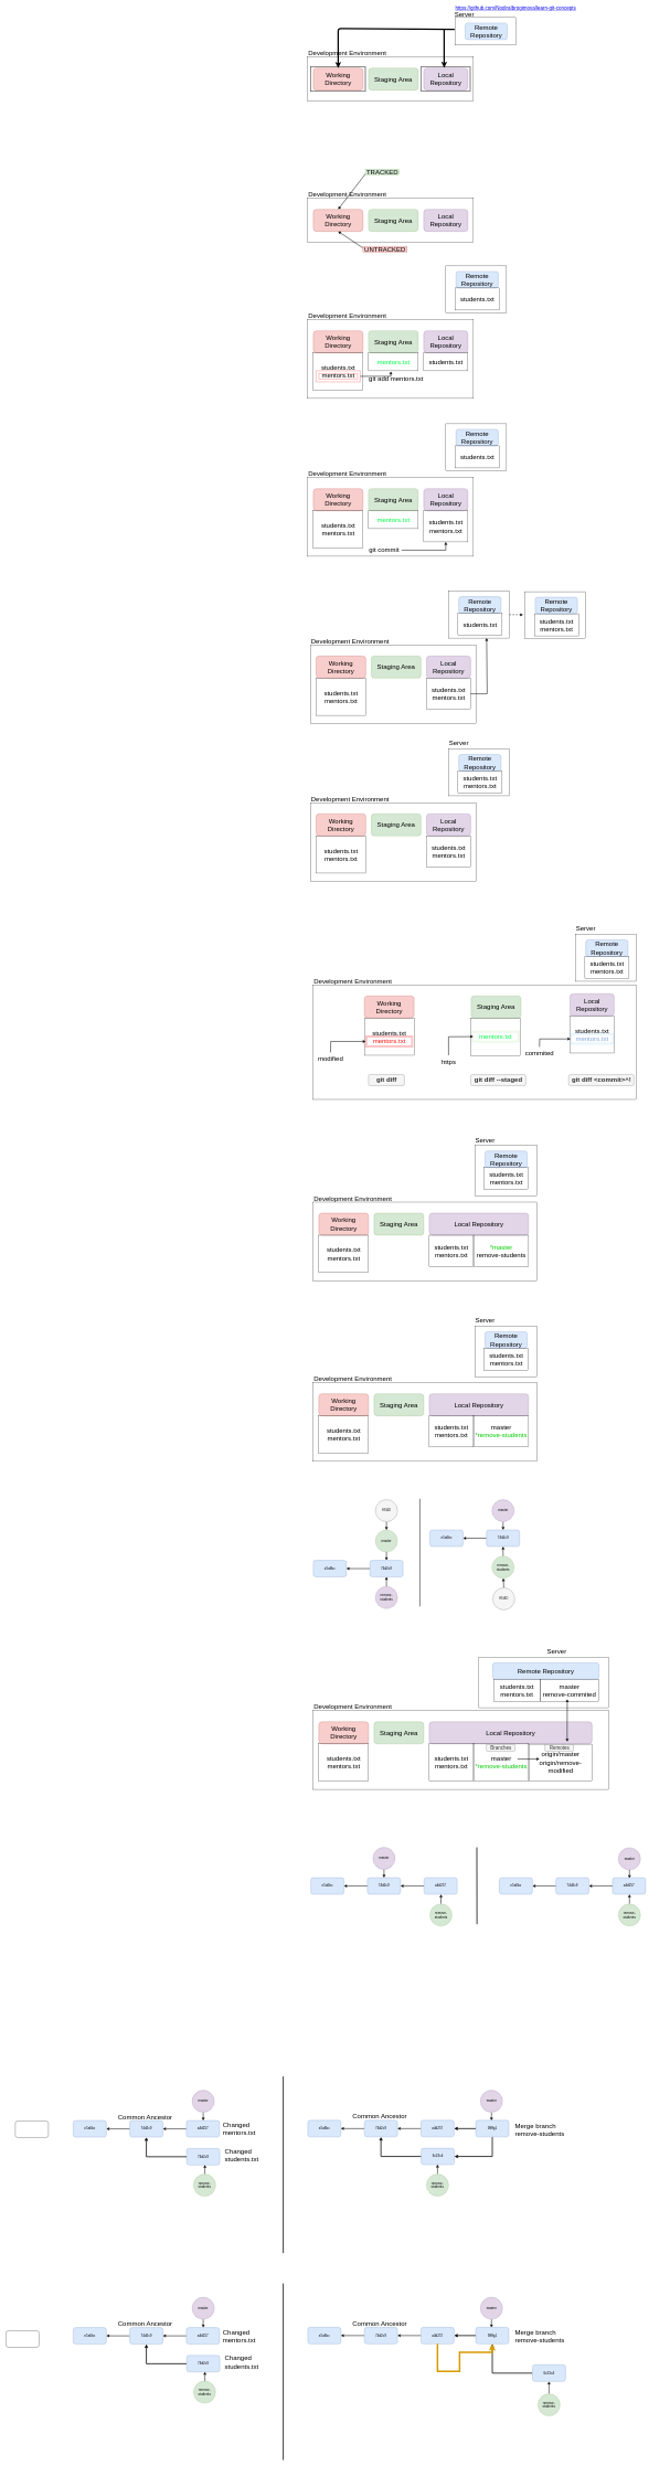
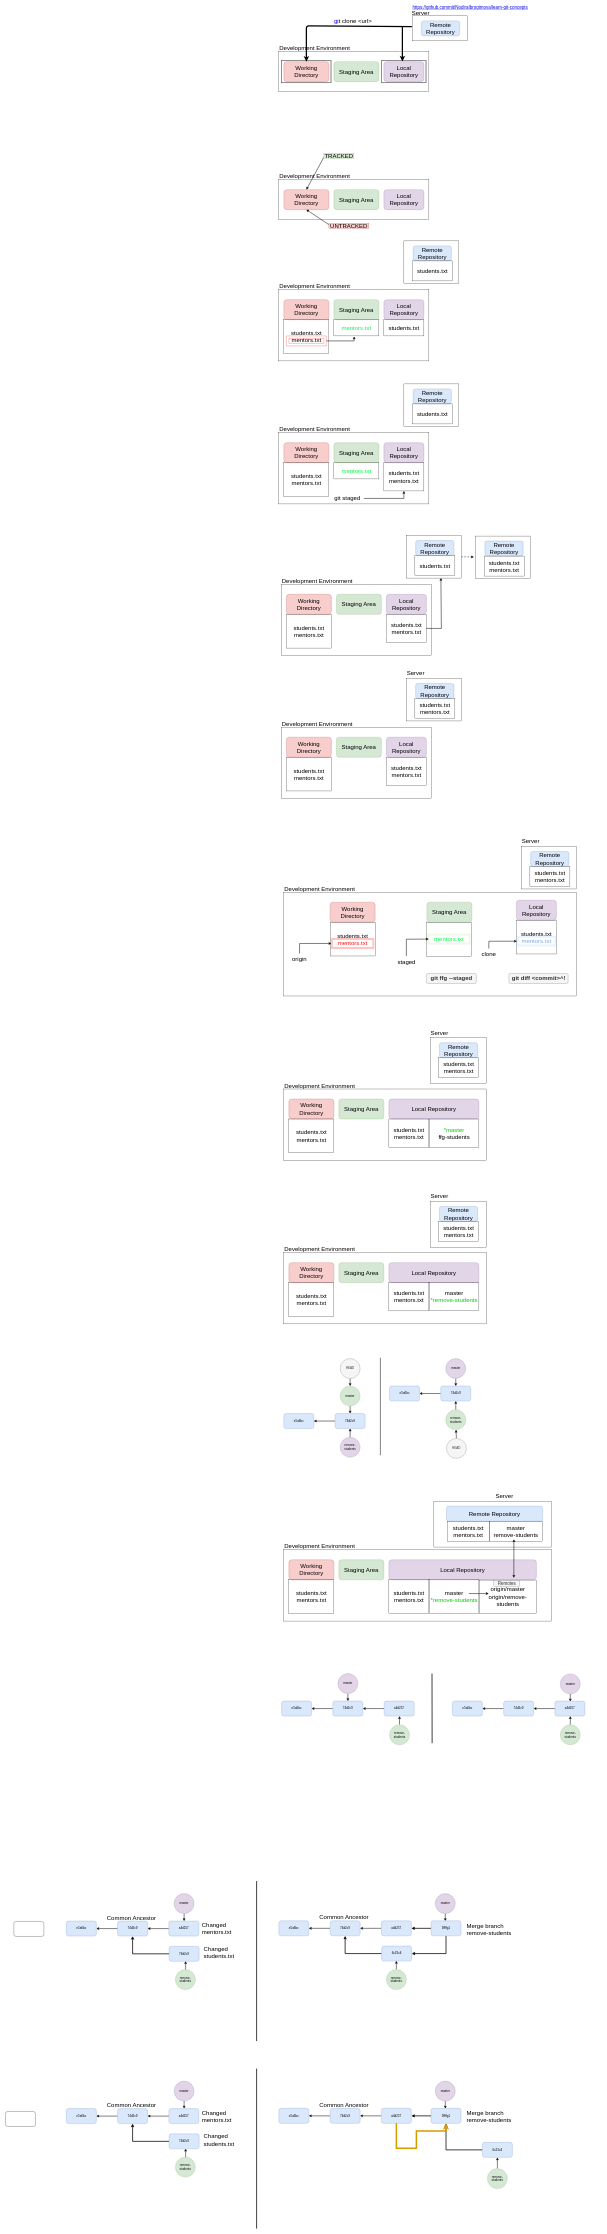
- <mxCell id="10" value="&lt;a href=&quot;https://github.com/NodiraIbrogimova/learn-git-concepts&quot;&gt;&lt;font style=&quot;font-size: 18px&quot;&gt;https://github.com/NodiraIbrogimova/learn-git-concepts&lt;/font&gt;&lt;/a&gt;" style="text;html=1;strokeColor=none;fillColor=none;align=left;verticalAlign=middle;whiteSpace=wrap;rounded=0;" parent="1" vertex="1"><mxGeometry x="1647" y="20" width="734" height="20" as="geometry" /></mxCell>
+ <mxCell id="10" value="&lt;a href=&quot;https://github.com/NodiraIbrogimova/learn-git-concepts&quot;&gt;&lt;font style=&quot;font-size: 18px&quot;&gt;https://github.commit/NodiraIbrogimova/learn-git-concepts&lt;/font&gt;&lt;/a&gt;" style="text;html=1;strokeColor=none;fillColor=none;align=left;verticalAlign=middle;whiteSpace=wrap;rounded=0;" parent="1" vertex="1"><mxGeometry x="1647" y="20" width="734" height="20" as="geometry" /></mxCell>
+ <mxCell id="13" value="&lt;font style=&quot;font-size: 24px&quot;&gt;&lt;a href=&quot;https://github.com/NodiraIbrogimova/learn-git-concepts&quot;&gt;g&lt;/a&gt;it clone &amp;lt;url&amp;gt;&lt;/font&gt;" style="text;html=1;strokeColor=none;fillColor=none;align=left;verticalAlign=middle;whiteSpace=wrap;rounded=0;" parent="1" vertex="1"><mxGeometry x="1333" y="73" width="181" height="20" as="geometry" /></mxCell>
- <mxCell id="22" value="&lt;font style=&quot;font-size: 24px&quot;&gt;TRACKED&lt;/font&gt;" style="text;html=1;strokeColor=#82b366;fillColor=#d5e8d4;align=center;verticalAlign=middle;whiteSpace=wrap;rounded=0;" parent="1" vertex="1"><mxGeometry x="1324" y="613" width="120" height="20" as="geometry" /></mxCell>
+ <mxCell id="22" value="&lt;font style=&quot;font-size: 24px&quot;&gt;TRACKED&lt;/font&gt;" style="text;html=1;strokeColor=#82b366;fillColor=#d5e8d4;align=center;verticalAlign=middle;whiteSpace=wrap;rounded=0;" parent="1" vertex="1"><mxGeometry x="1294" y="613" width="120" height="20" as="geometry" /></mxCell>
- <mxCell id="38" value="&lt;font style=&quot;font-size: 24px&quot;&gt;git add mentors.txt&lt;/font&gt;" style="text;html=1;strokeColor=none;fillColor=none;align=center;verticalAlign=middle;whiteSpace=wrap;rounded=0;" parent="1" vertex="1"><mxGeometry x="1324" y="1363" width="220" height="20" as="geometry" /></mxCell>
- <mxCell id="51" value="&lt;font style=&quot;font-size: 24px&quot;&gt;git commit&lt;/font&gt;" style="text;html=1;strokeColor=none;fillColor=none;align=left;verticalAlign=middle;whiteSpace=wrap;rounded=0;" parent="1" vertex="1"><mxGeometry x="1334" y="1978" width="120" height="30" as="geometry" /></mxCell>
+ <mxCell id="51" value="&lt;font style=&quot;font-size: 24px&quot;&gt;git staged&lt;/font&gt;" style="text;html=1;strokeColor=none;fillColor=none;align=left;verticalAlign=middle;whiteSpace=wrap;rounded=0;" parent="1" vertex="1"><mxGeometry x="1334" y="1978" width="120" height="30" as="geometry" /></mxCell>
- <mxCell id="98" value="&lt;font style=&quot;font-size: 24px&quot;&gt;commited&lt;/font&gt;" style="text;html=1;strokeColor=none;fillColor=none;align=center;verticalAlign=middle;whiteSpace=wrap;rounded=0;fontSize=30;" parent="1" vertex="1"><mxGeometry x="1896" y="3793" width="115" height="40" as="geometry" /></mxCell>
+ <mxCell id="98" value="&lt;font style=&quot;font-size: 24px&quot;&gt;clone&lt;/font&gt;" style="text;html=1;strokeColor=none;fillColor=none;align=center;verticalAlign=middle;whiteSpace=wrap;rounded=0;fontSize=30;" parent="1" vertex="1"><mxGeometry x="1896" y="3793" width="115" height="40" as="geometry" /></mxCell>
- <mxCell id="90" value="&lt;font style=&quot;font-size: 24px&quot;&gt;modified&lt;/font&gt;" style="text;html=1;strokeColor=none;fillColor=none;align=center;verticalAlign=middle;whiteSpace=wrap;rounded=0;fontSize=30;" parent="1" vertex="1"><mxGeometry x="1139" y="3813" width="115" height="40" as="geometry" /></mxCell>
+ <mxCell id="90" value="&lt;font style=&quot;font-size: 24px&quot;&gt;origin&lt;/font&gt;" style="text;html=1;strokeColor=none;fillColor=none;align=center;verticalAlign=middle;whiteSpace=wrap;rounded=0;fontSize=30;" parent="1" vertex="1"><mxGeometry x="1139" y="3813" width="115" height="40" as="geometry" /></mxCell>
- <mxCell id="95" value="&lt;font style=&quot;font-size: 24px&quot;&gt;https&lt;/font&gt;" style="text;html=1;strokeColor=none;fillColor=none;align=center;verticalAlign=middle;whiteSpace=wrap;rounded=0;fontSize=30;" parent="1" vertex="1"><mxGeometry x="1566.5" y="3823" width="115" height="40" as="geometry" /></mxCell>
+ <mxCell id="95" value="&lt;font style=&quot;font-size: 24px&quot;&gt;staged&lt;/font&gt;" style="text;html=1;strokeColor=none;fillColor=none;align=center;verticalAlign=middle;whiteSpace=wrap;rounded=0;fontSize=30;" parent="1" vertex="1"><mxGeometry x="1566.5" y="3823" width="115" height="40" as="geometry" /></mxCell>
- <mxCell id="99" value="git diff" style="text;strokeColor=#666666;fillColor=#f5f5f5;html=1;fontSize=24;fontStyle=1;verticalAlign=middle;align=center;rounded=1;fontColor=#333333;" parent="1" vertex="1"><mxGeometry x="1334" y="3893" width="130" height="40" as="geometry" /></mxCell>
- <mxCell id="100" value="git diff --staged" style="text;strokeColor=#666666;fillColor=#f5f5f5;html=1;fontSize=24;fontStyle=1;verticalAlign=middle;align=center;rounded=1;fontColor=#333333;" parent="1" vertex="1"><mxGeometry x="1704" y="3893" width="200" height="40" as="geometry" /></mxCell>
+ <mxCell id="100" value="git ffg --staged" style="text;strokeColor=#666666;fillColor=#f5f5f5;html=1;fontSize=24;fontStyle=1;verticalAlign=middle;align=center;rounded=1;fontColor=#333333;" parent="1" vertex="1"><mxGeometry x="1704" y="3893" width="200" height="40" as="geometry" /></mxCell>
- <mxCell id="101" value="git diff &amp;lt;commit&amp;gt;^!" style="text;strokeColor=#666666;fillColor=#f5f5f5;html=1;fontSize=24;fontStyle=1;verticalAlign=middle;align=center;rounded=1;fontColor=#333333;" parent="1" vertex="1"><mxGeometry x="2059" y="3893" width="237" height="40" as="geometry" /></mxCell>
+ <mxCell id="101" value="git diff &amp;lt;commit&amp;gt;^!" style="text;strokeColor=#666666;fillColor=#f5f5f5;html=1;fontSize=24;fontStyle=1;verticalAlign=middle;align=center;rounded=1;fontColor=#333333;" parent="1" vertex="1"><mxGeometry x="2034" y="3893" width="237" height="40" as="geometry" /></mxCell>
- <mxCell id="113" value="&lt;span style=&quot;white-space: normal ; font-size: 24px&quot;&gt;&lt;font color=&quot;#00cc00&quot;&gt;*master&lt;/font&gt;&lt;br&gt;remove-students&lt;br&gt;&lt;/span&gt;" style="rounded=0;whiteSpace=wrap;html=1;fillColor=none;" parent="1" vertex="1"><mxGeometry x="1716" y="4475" width="198" height="113" as="geometry" /></mxCell>
+ <mxCell id="113" value="&lt;span style=&quot;white-space: normal ; font-size: 24px&quot;&gt;&lt;font color=&quot;#00cc00&quot;&gt;*master&lt;/font&gt;&lt;br&gt;ffg-students&lt;br&gt;&lt;/span&gt;" style="rounded=0;whiteSpace=wrap;html=1;fillColor=none;" parent="1" vertex="1"><mxGeometry x="1716" y="4475" width="198" height="113" as="geometry" /></mxCell>
- <mxCell id="154" value="&lt;font style=&quot;font-size: 24px&quot;&gt;master&lt;br&gt;remove-commited&lt;br&gt;&lt;/font&gt;" style="rounded=0;whiteSpace=wrap;html=1;fillColor=none;" parent="1" vertex="1"><mxGeometry x="1957" y="6084" width="210" height="80" as="geometry" /></mxCell>
+ <mxCell id="154" value="&lt;font style=&quot;font-size: 24px&quot;&gt;master&lt;br&gt;remove-students&lt;br&gt;&lt;/font&gt;" style="rounded=0;whiteSpace=wrap;html=1;fillColor=none;" parent="1" vertex="1"><mxGeometry x="1957" y="6084" width="210" height="80" as="geometry" /></mxCell>
- <mxCell id="158" value="&lt;font style=&quot;font-size: 18px&quot;&gt;Branches&lt;/font&gt;" style="text;html=1;strokeColor=#666666;fillColor=#f5f5f5;align=center;verticalAlign=middle;whiteSpace=wrap;rounded=0;fontColor=#333333;" parent="1" vertex="1"><mxGeometry x="1762" y="6321" width="103" height="23" as="geometry" /></mxCell>
- <mxCell id="157" value="&lt;span style=&quot;white-space: normal ; font-size: 24px&quot;&gt;origin/master&lt;br&gt;&lt;/span&gt;&lt;span style=&quot;font-size: 24px&quot;&gt;origin/remove-modified&lt;/span&gt;&lt;span style=&quot;white-space: normal ; font-size: 24px&quot;&gt;&lt;br&gt;&lt;/span&gt;" style="rounded=0;whiteSpace=wrap;html=1;fillColor=none;" parent="1" vertex="1"><mxGeometry x="1916" y="6319" width="228" height="133" as="geometry" /></mxCell>
+ <mxCell id="157" value="&lt;span style=&quot;white-space: normal ; font-size: 24px&quot;&gt;origin/master&lt;br&gt;&lt;/span&gt;&lt;span style=&quot;font-size: 24px&quot;&gt;origin/remove-students&lt;/span&gt;&lt;span style=&quot;white-space: normal ; font-size: 24px&quot;&gt;&lt;br&gt;&lt;/span&gt;" style="rounded=0;whiteSpace=wrap;html=1;fillColor=none;" parent="1" vertex="1"><mxGeometry x="1916" y="6319" width="228" height="133" as="geometry" /></mxCell>
